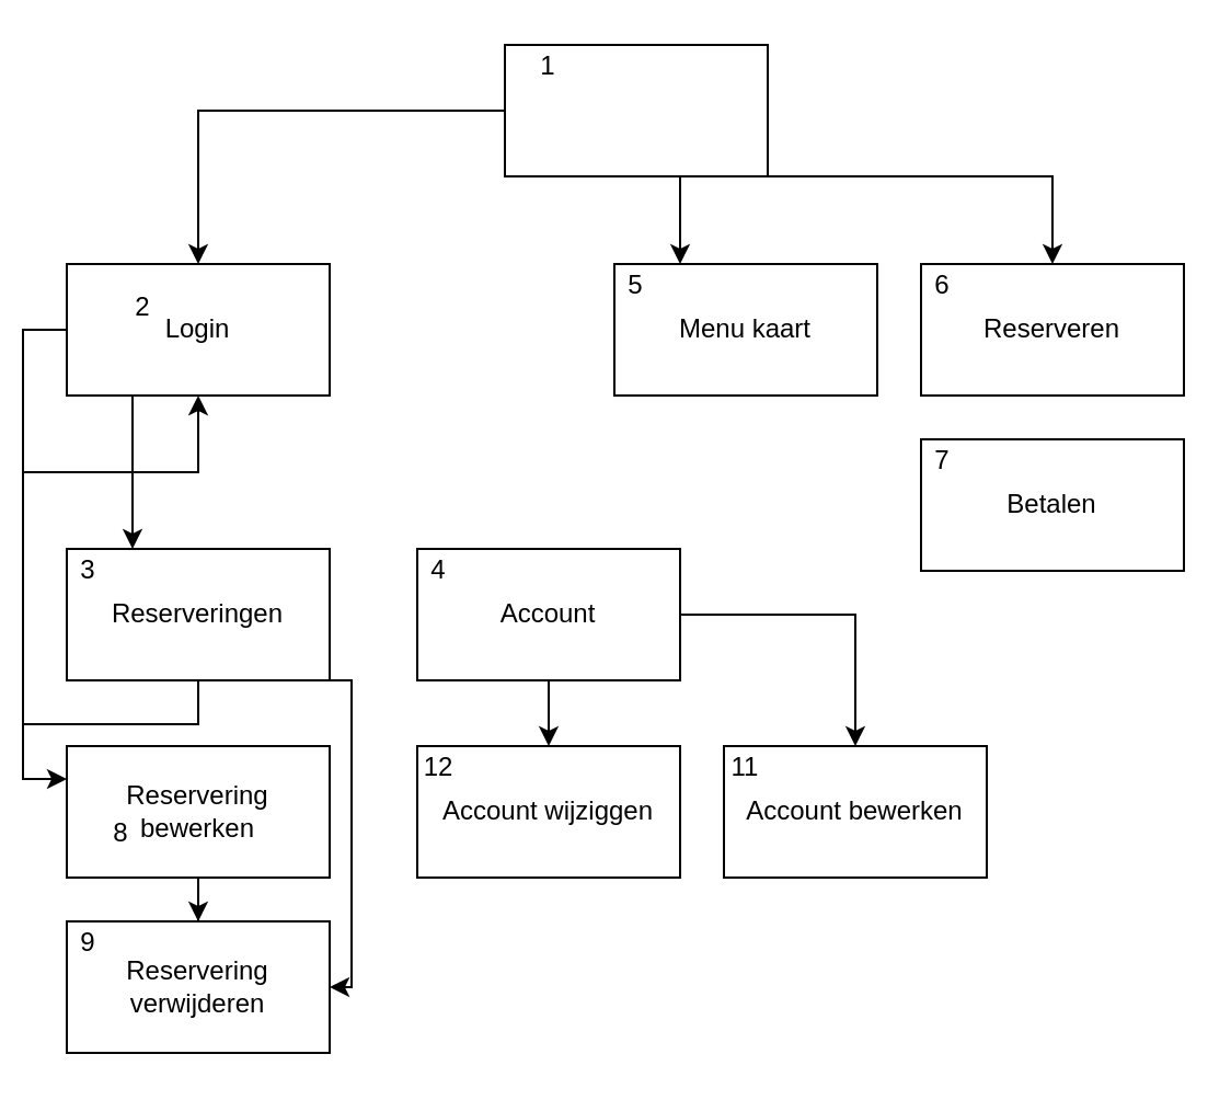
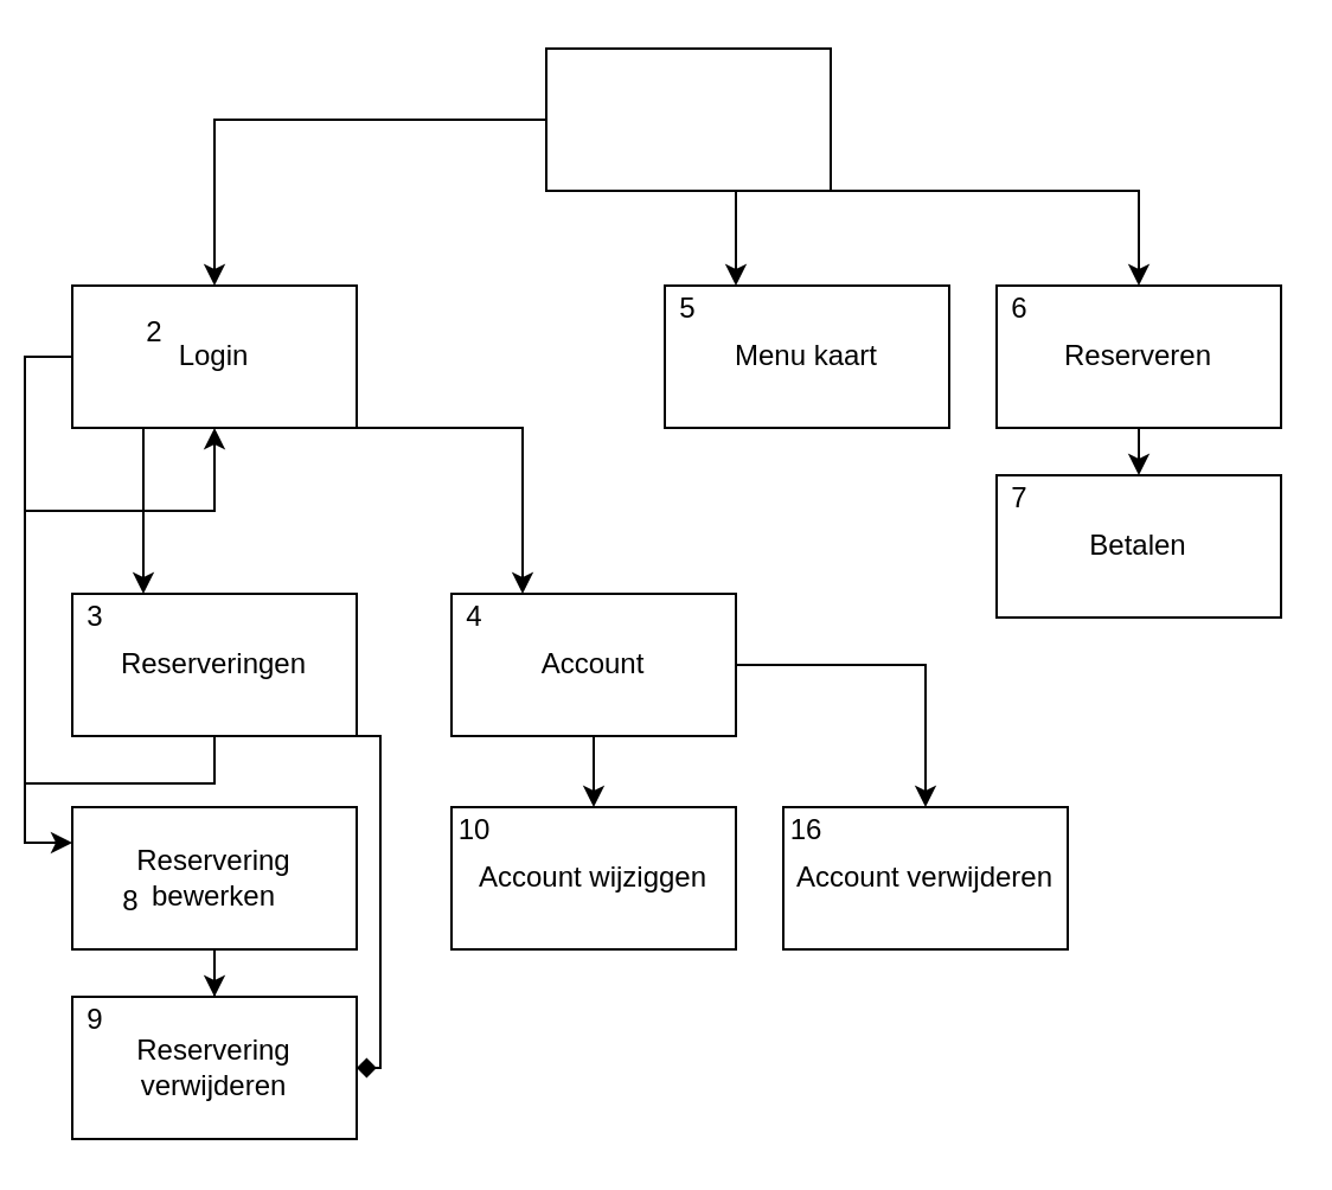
- <mxCell id="6" value="1" style="text;html=1;strokeColor=none;fillColor=none;align=center;verticalAlign=middle;whiteSpace=wrap;rounded=0;" vertex="1" parent="1"><mxGeometry x="230" y="20" width="40" height="20" as="geometry" /></mxCell>
+ <mxCell id="8" style="edgeStyle=orthogonalEdgeStyle;rounded=0;orthogonalLoop=1;jettySize=auto;html=1;exitX=0.75;exitY=1;exitDx=0;exitDy=0;entryX=0.25;entryY=0;entryDx=0;entryDy=0;" edge="1" parent="1" source="10" target="18"><mxGeometry relative="1" as="geometry"><Array as="points"><mxPoint x="220" y="180" /></Array></mxGeometry></mxCell>
+ <mxCell id="22" style="edgeStyle=orthogonalEdgeStyle;rounded=0;orthogonalLoop=1;jettySize=auto;html=1;exitX=0.5;exitY=1;exitDx=0;exitDy=0;entryX=0.5;entryY=0;entryDx=0;entryDy=0;" edge="1" parent="1" source="23" target="25"><mxGeometry relative="1" as="geometry" /></mxCell>
- <mxCell id="33" value="12" style="text;html=1;strokeColor=none;fillColor=none;align=center;verticalAlign=middle;whiteSpace=wrap;rounded=0;" vertex="1" parent="1"><mxGeometry x="180" y="340" width="40" height="20" as="geometry" /></mxCell>
+ <mxCell id="33" value="10" style="text;html=1;strokeColor=none;fillColor=none;align=center;verticalAlign=middle;whiteSpace=wrap;rounded=0;" vertex="1" parent="1"><mxGeometry x="180" y="340" width="40" height="20" as="geometry" /></mxCell>
- <mxCell id="35" value="11" style="text;html=1;strokeColor=none;fillColor=none;align=center;verticalAlign=middle;whiteSpace=wrap;rounded=0;" vertex="1" parent="1"><mxGeometry x="320" y="340" width="40" height="20" as="geometry" /></mxCell>
+ <mxCell id="35" value="16" style="text;html=1;strokeColor=none;fillColor=none;align=center;verticalAlign=middle;whiteSpace=wrap;rounded=0;" vertex="1" parent="1"><mxGeometry x="320" y="340" width="40" height="20" as="geometry" /></mxCell>
- <mxCell id="34" value="Account bewerken" style="rounded=0;whiteSpace=wrap;html=1;" vertex="1" parent="1"><mxGeometry x="330" y="340" width="120" height="60" as="geometry" /></mxCell>
+ <mxCell id="34" value="Account verwijderen" style="rounded=0;whiteSpace=wrap;html=1;" vertex="1" parent="1"><mxGeometry x="330" y="340" width="120" height="60" as="geometry" /></mxCell>
- <mxCell id="13" style="edgeStyle=orthogonalEdgeStyle;rounded=0;orthogonalLoop=1;jettySize=auto;html=1;exitX=0.75;exitY=1;exitDx=0;exitDy=0;entryX=1;entryY=0.5;entryDx=0;entryDy=0;" edge="1" parent="1" source="14" target="30"><mxGeometry relative="1" as="geometry"><Array as="points"><mxPoint x="160" y="310" /><mxPoint x="160" y="450" /></Array></mxGeometry></mxCell>
+ <mxCell id="13" style="edgeStyle=orthogonalEdgeStyle;rounded=0;orthogonalLoop=1;jettySize=auto;html=1;exitX=0.75;exitY=1;exitDx=0;exitDy=0;entryX=1;entryY=0.5;entryDx=0;entryDy=0;endArrow=diamond;" edge="1" parent="1" source="14" target="30"><mxGeometry relative="1" as="geometry"><Array as="points"><mxPoint x="160" y="310" /><mxPoint x="160" y="450" /></Array></mxGeometry></mxCell>
